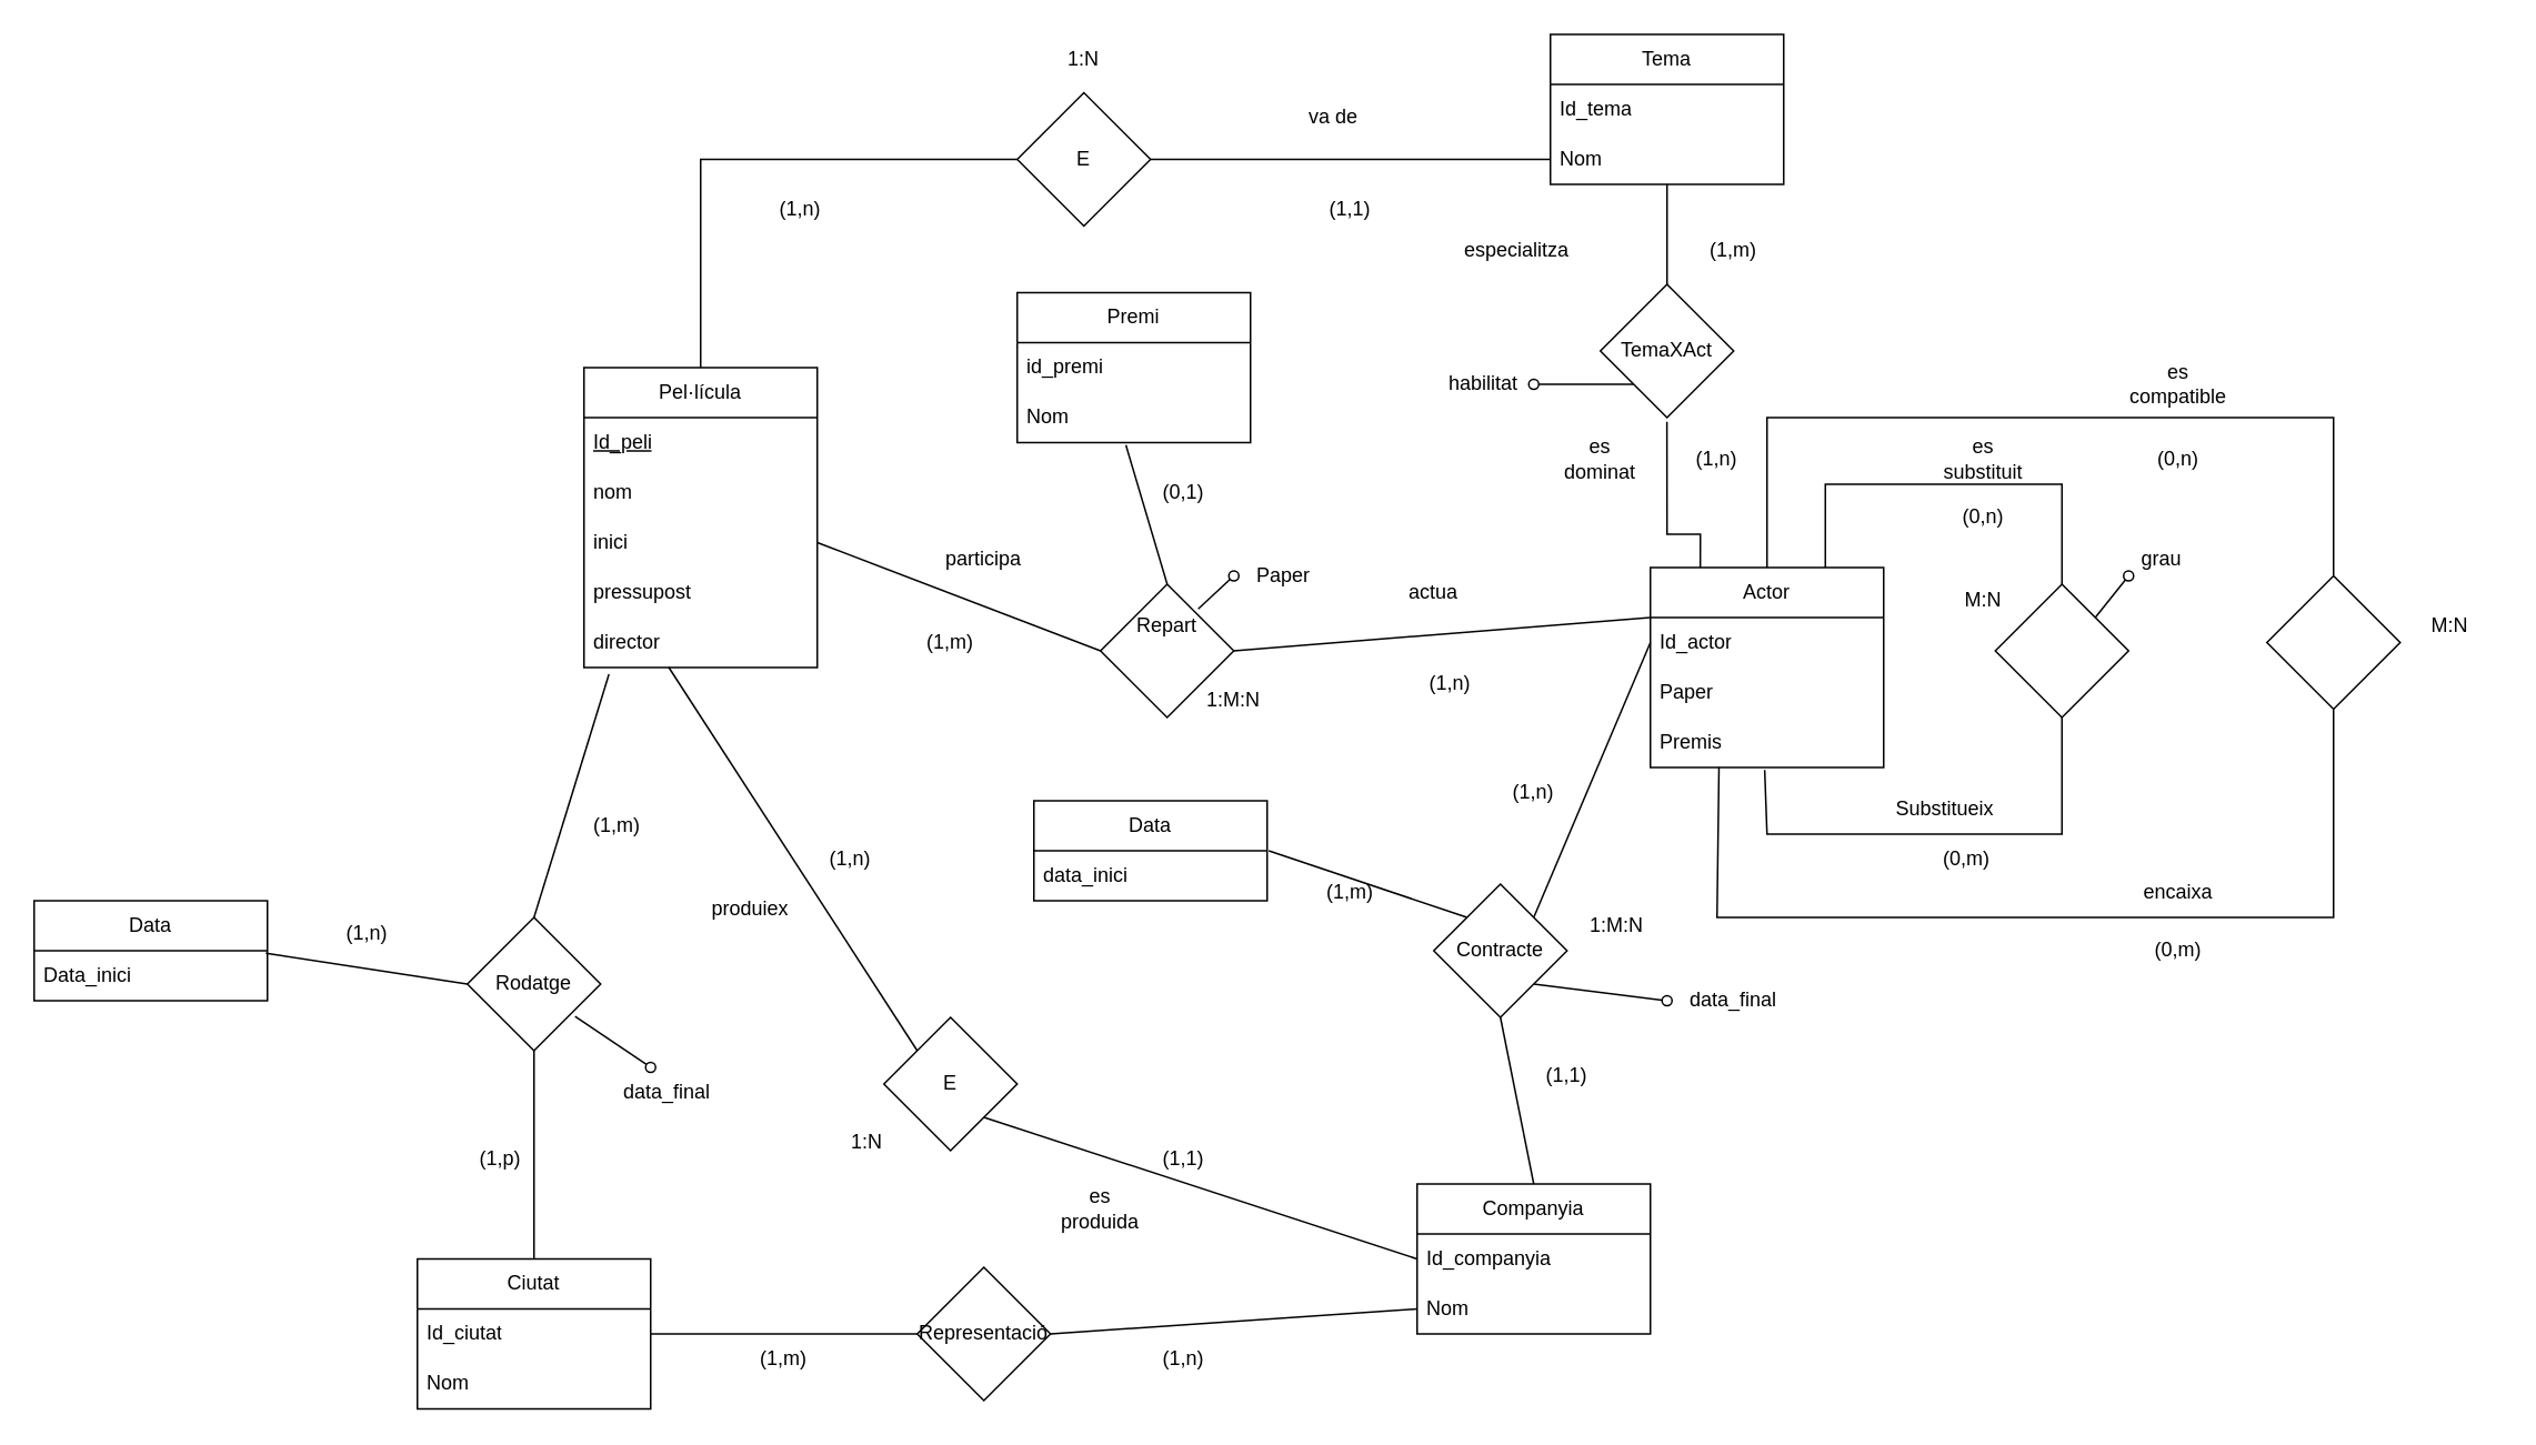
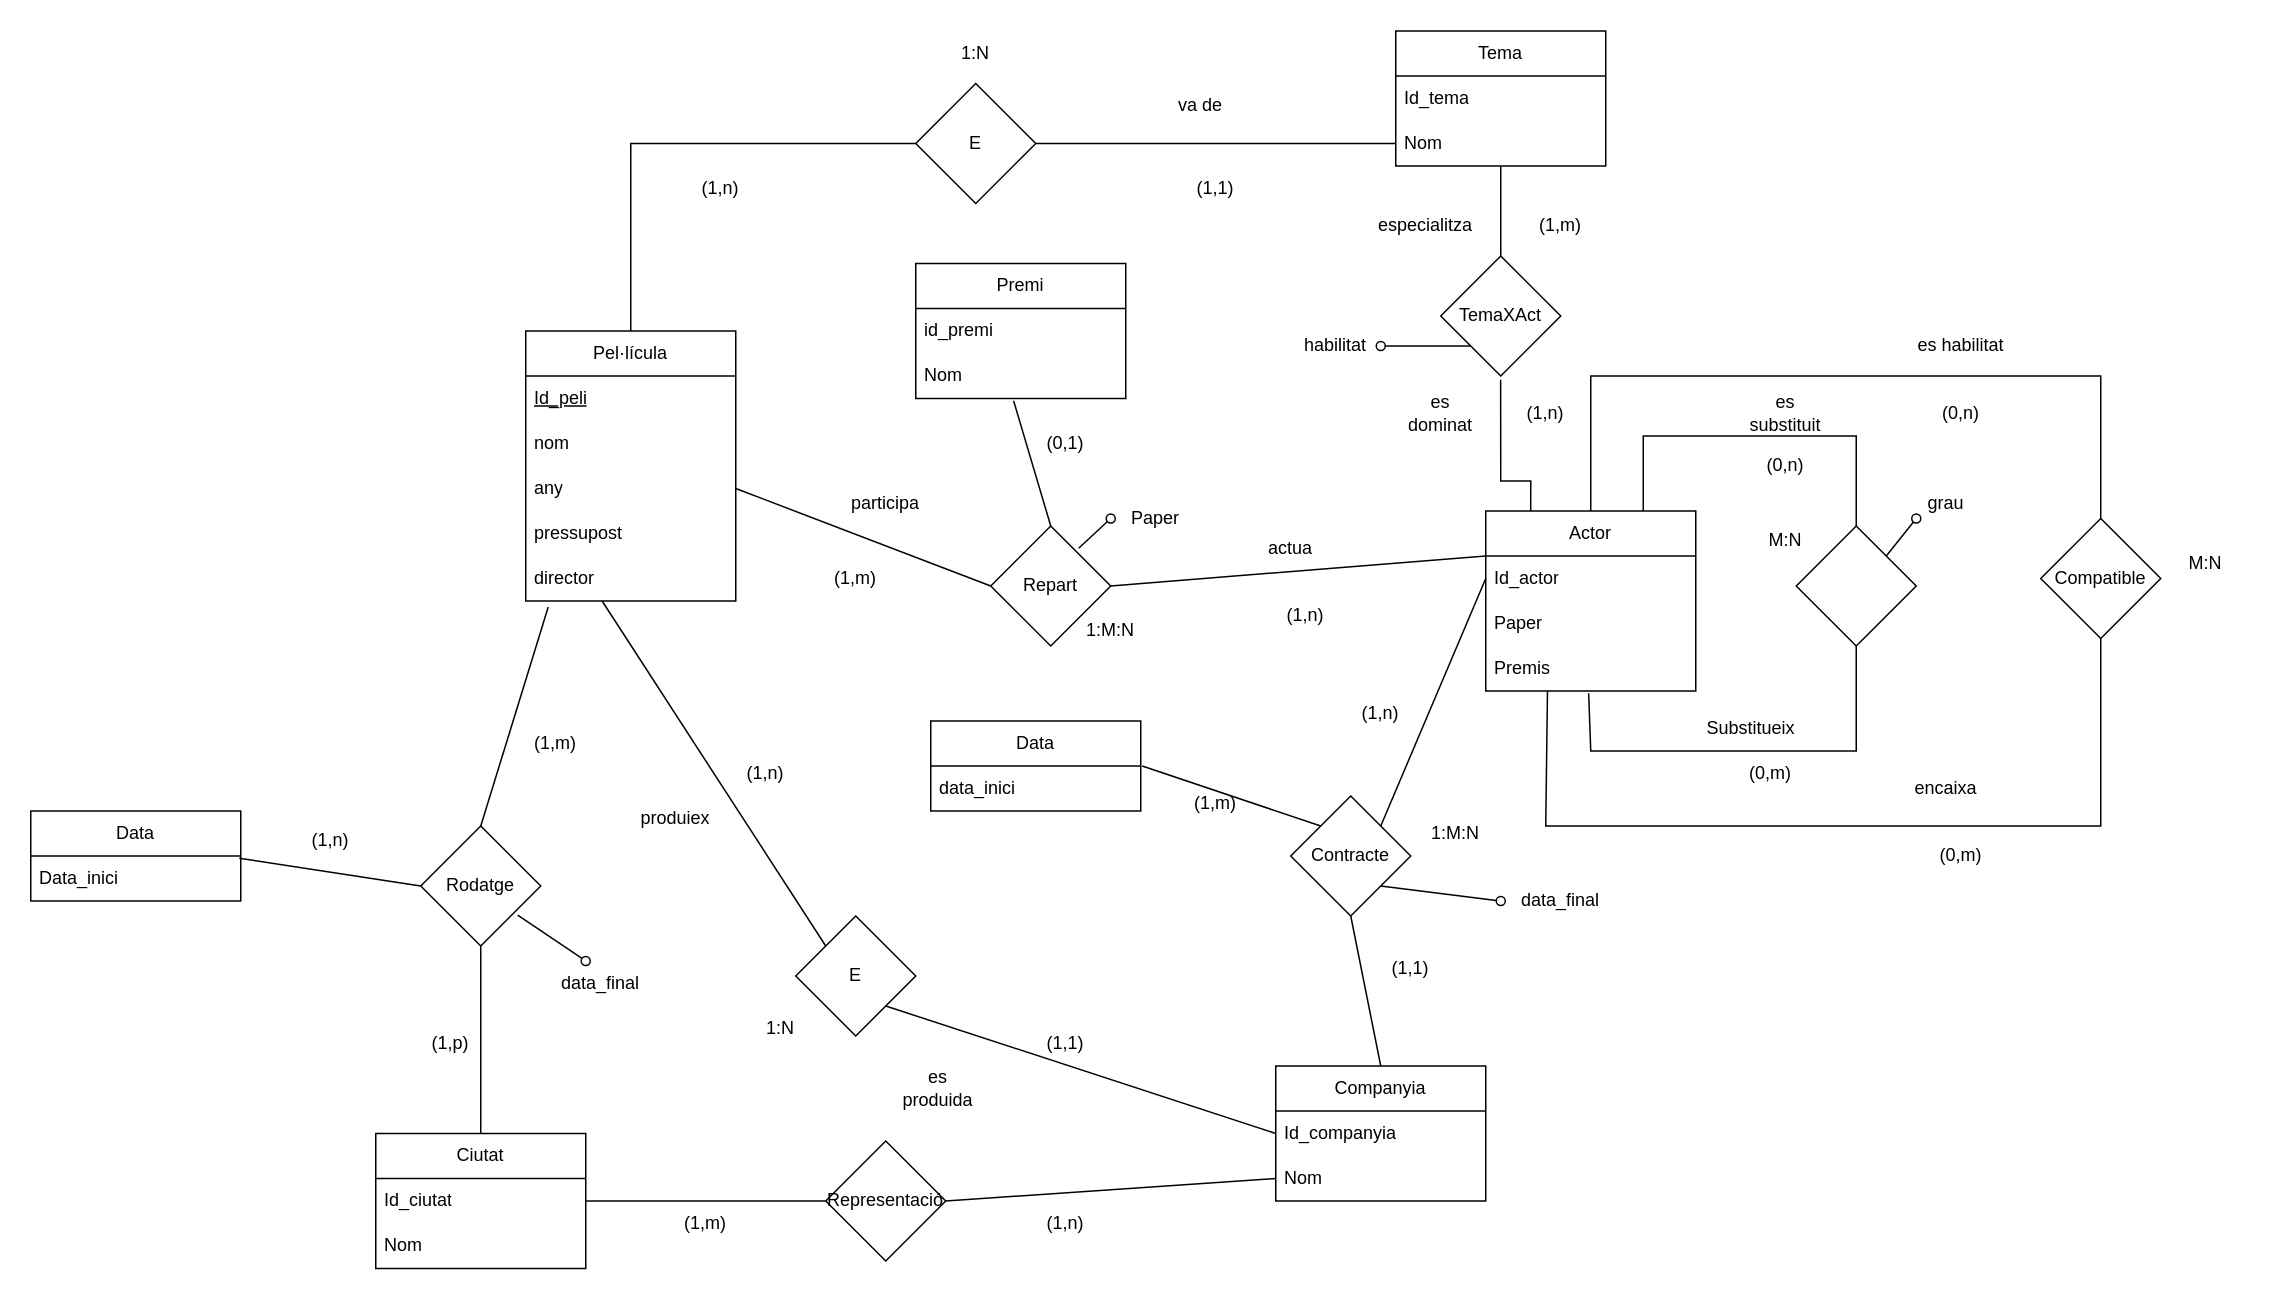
- <mxCell id="81" value="especialitza" style="text;html=1;align=center;verticalAlign=middle;whiteSpace=wrap;rounded=0;" parent="1" vertex="1"><mxGeometry x="880" y="135" width="60" height="30" as="geometry" /></mxCell>
+ <mxCell id="81" value="especialitza" style="text;html=1;align=center;verticalAlign=middle;whiteSpace=wrap;rounded=0;" parent="1" vertex="1"><mxGeometry x="920" y="135" width="60" height="30" as="geometry" /></mxCell>
- <mxCell id="28" value="es compatible" style="text;html=1;align=center;verticalAlign=middle;whiteSpace=wrap;rounded=0;" parent="1" vertex="1"><mxGeometry x="1277" y="215" width="60" height="30" as="geometry" /></mxCell>
+ <mxCell id="28" value="es habilitat" style="text;html=1;align=center;verticalAlign=middle;whiteSpace=wrap;rounded=0;" parent="1" vertex="1"><mxGeometry x="1277" y="215" width="60" height="30" as="geometry" /></mxCell>
- <mxCell id="5" value="inici" style="text;strokeColor=none;fillColor=none;align=left;verticalAlign=middle;spacingLeft=4;spacingRight=4;overflow=hidden;points=[[0,0.5],[1,0.5]];portConstraint=eastwest;rotatable=0;whiteSpace=wrap;html=1;" parent="2" vertex="1"><mxGeometry y="90" width="140" height="30" as="geometry" /></mxCell>
+ <mxCell id="5" value="any" style="text;strokeColor=none;fillColor=none;align=left;verticalAlign=middle;spacingLeft=4;spacingRight=4;overflow=hidden;points=[[0,0.5],[1,0.5]];portConstraint=eastwest;rotatable=0;whiteSpace=wrap;html=1;" parent="2" vertex="1"><mxGeometry y="90" width="140" height="30" as="geometry" /></mxCell>
- <mxCell id="56" value="actua" style="text;html=1;align=center;verticalAlign=middle;whiteSpace=wrap;rounded=0;" parent="1" vertex="1"><mxGeometry x="830" y="340" width="60" height="30" as="geometry" /></mxCell>
+ <mxCell id="56" value="actua" style="text;html=1;align=center;verticalAlign=middle;whiteSpace=wrap;rounded=0;" parent="1" vertex="1"><mxGeometry x="830" y="350" width="60" height="30" as="geometry" /></mxCell>
- <mxCell id="60" value="Repart" style="text;html=1;align=center;verticalAlign=middle;whiteSpace=wrap;rounded=0;" parent="1" vertex="1"><mxGeometry x="670" y="360" width="60" height="30" as="geometry" /></mxCell>
+ <mxCell id="60" value="Repart" style="text;html=1;align=center;verticalAlign=middle;whiteSpace=wrap;rounded=0;" parent="1" vertex="1"><mxGeometry x="670" y="375" width="60" height="30" as="geometry" /></mxCell>
+ <mxCell id="97" value="Compatible" style="text;html=1;align=center;verticalAlign=middle;whiteSpace=wrap;rounded=0;" parent="1" vertex="1"><mxGeometry x="1370" y="370" width="60" height="30" as="geometry" /></mxCell>
- <mxCell id="63" value="encaixa" style="text;html=1;align=center;verticalAlign=middle;whiteSpace=wrap;rounded=0;" parent="1" vertex="1"><mxGeometry x="1277" y="520" width="60" height="30" as="geometry" /></mxCell>
+ <mxCell id="63" value="encaixa" style="text;html=1;align=center;verticalAlign=middle;whiteSpace=wrap;rounded=0;" parent="1" vertex="1"><mxGeometry x="1267" y="510" width="60" height="30" as="geometry" /></mxCell>
- <mxCell id="75" value="es produida" style="text;html=1;align=center;verticalAlign=middle;whiteSpace=wrap;rounded=0;" parent="1" vertex="1"><mxGeometry x="630" y="710" width="60" height="30" as="geometry" /></mxCell>
+ <mxCell id="75" value="es produida" style="text;html=1;align=center;verticalAlign=middle;whiteSpace=wrap;rounded=0;" parent="1" vertex="1"><mxGeometry x="595" y="710" width="60" height="30" as="geometry" /></mxCell>
